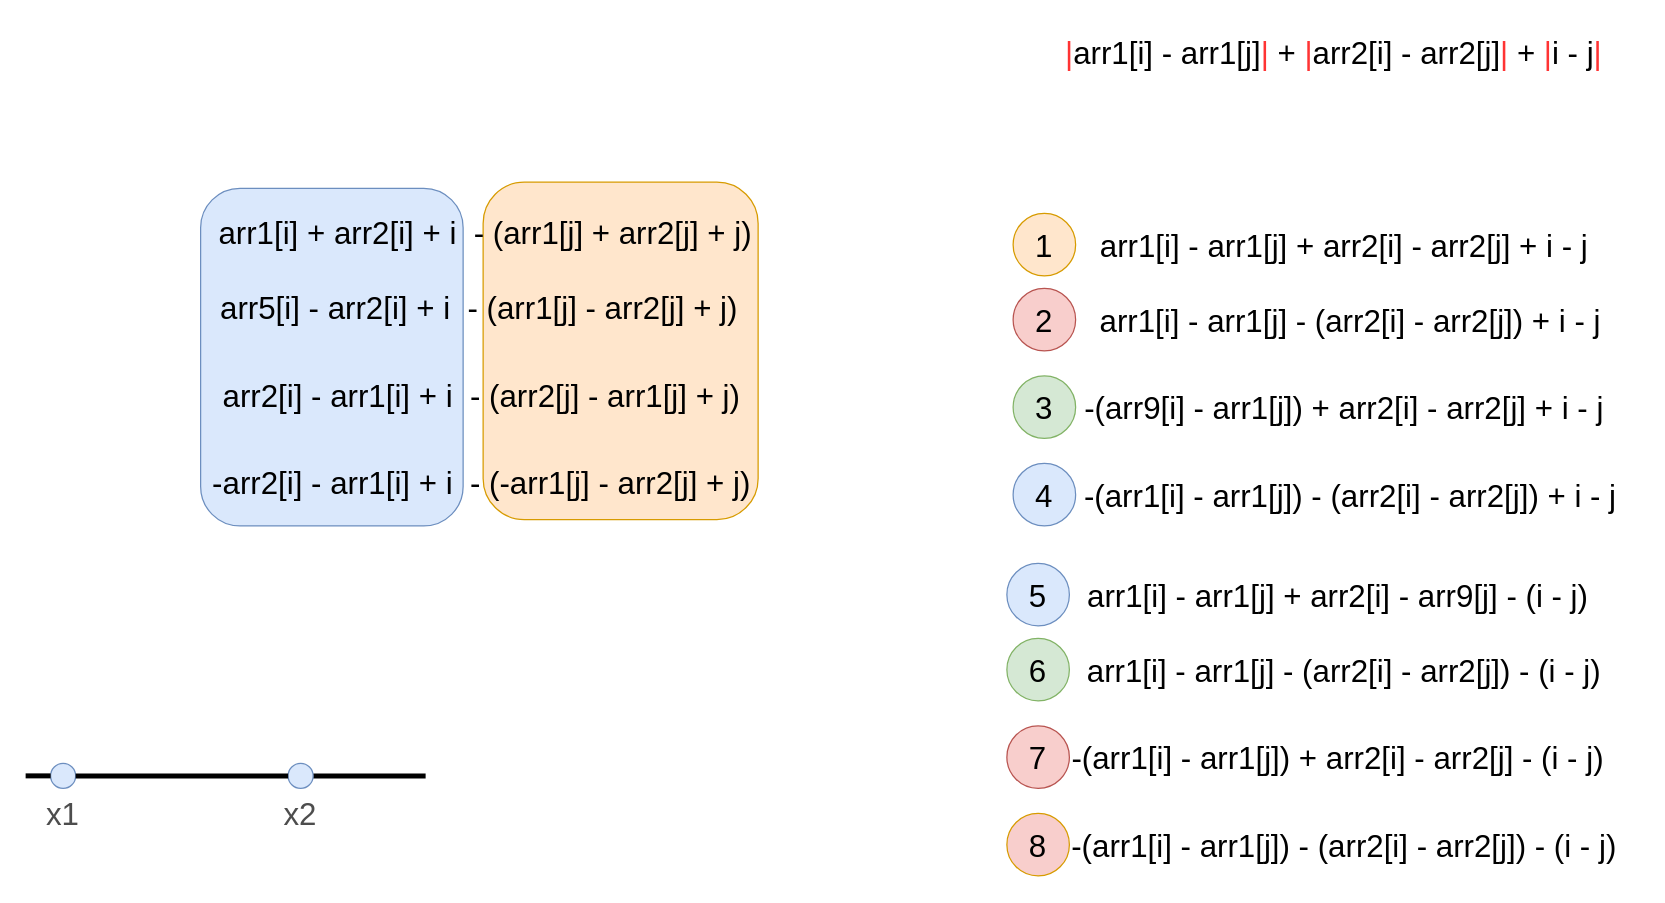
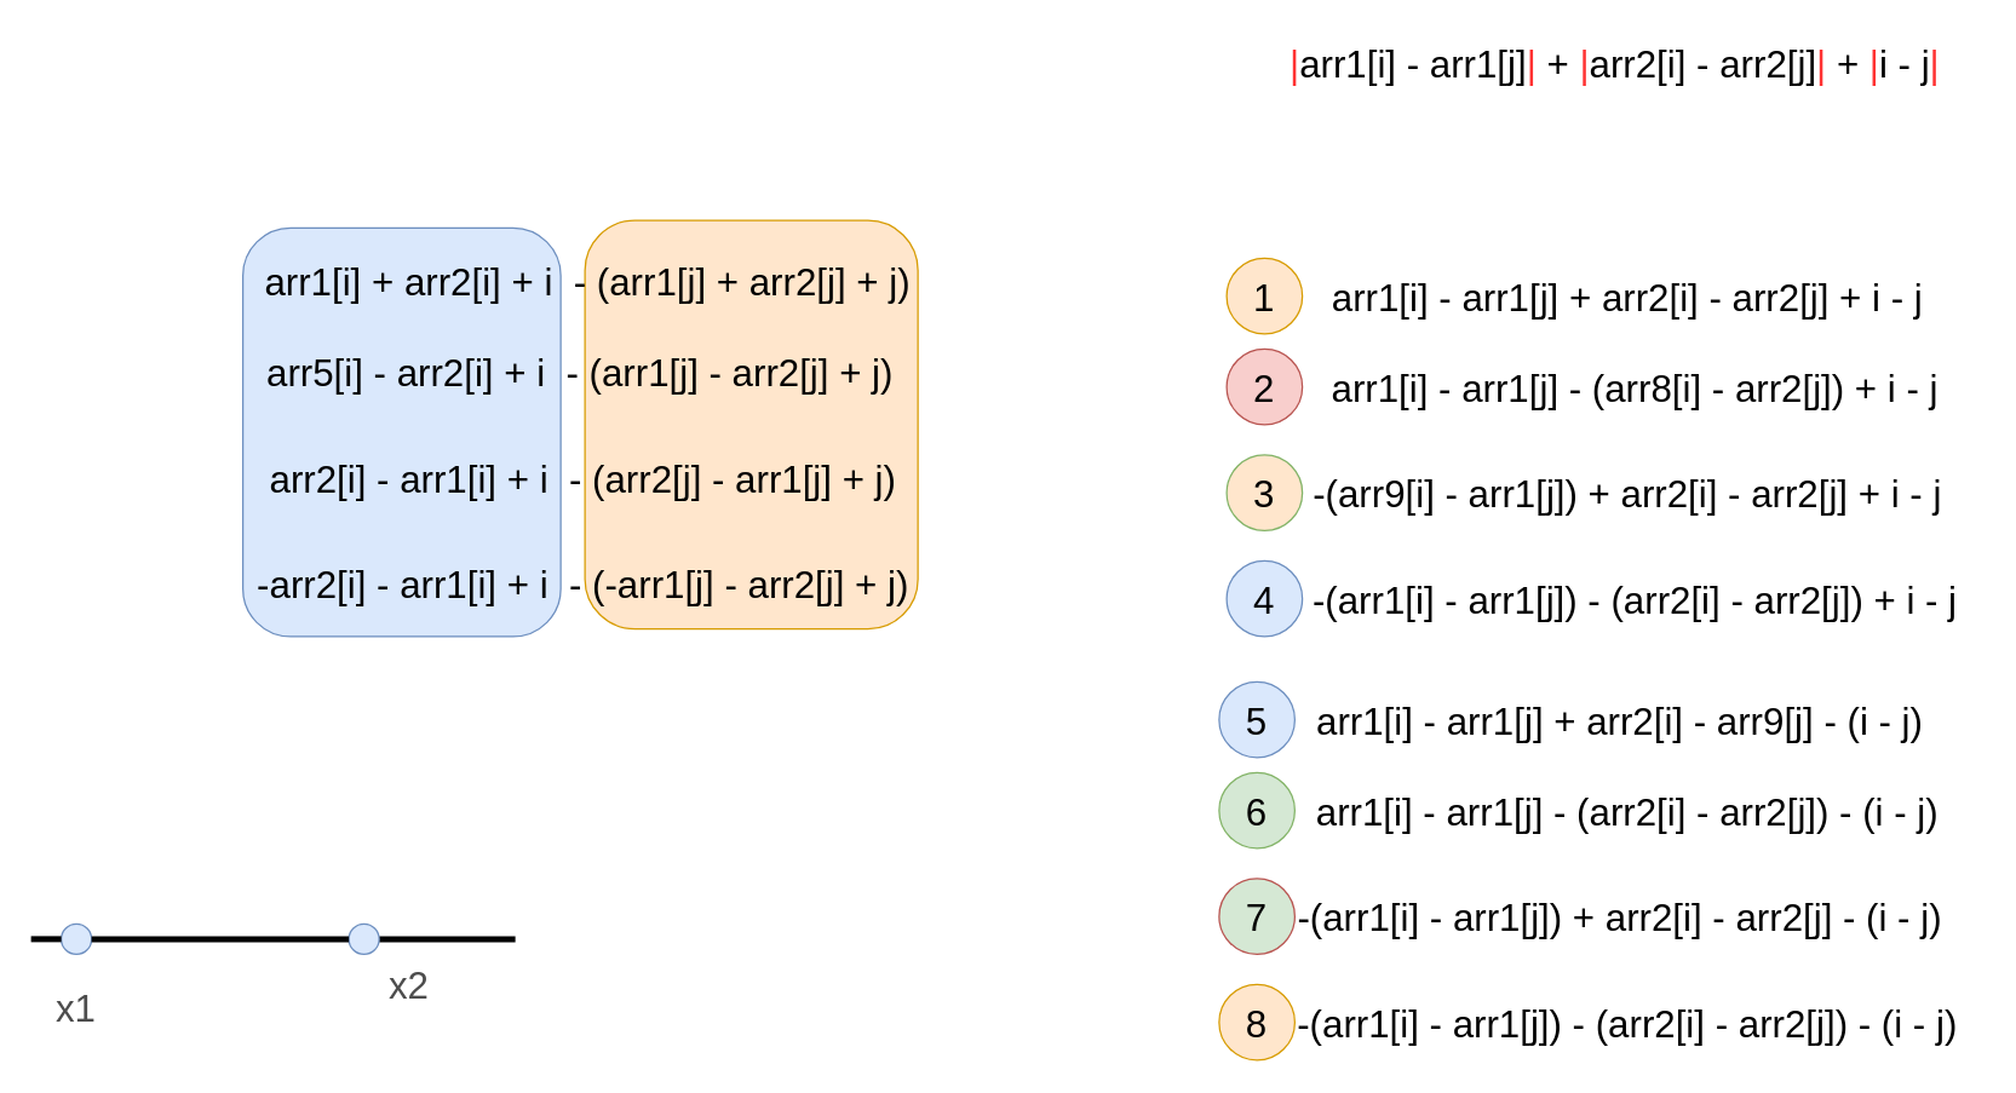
- <mxCell id="6" value="arr1[i] - arr1[j] - (arr2[i] - arr2[j]) + i - j" style="text;html=1;strokeColor=none;fillColor=none;align=center;verticalAlign=middle;whiteSpace=wrap;rounded=0;fontSize=25;" vertex="1" parent="1"><mxGeometry x="850" y="240" width="460" height="30" as="geometry" /></mxCell>
+ <mxCell id="6" value="arr1[i] - arr1[j] - (arr8[i] - arr2[j]) + i - j" style="text;html=1;strokeColor=none;fillColor=none;align=center;verticalAlign=middle;whiteSpace=wrap;rounded=0;fontSize=25;" vertex="1" parent="1"><mxGeometry x="850" y="240" width="460" height="30" as="geometry" /></mxCell>
- <mxCell id="11" value="3" style="ellipse;whiteSpace=wrap;html=1;aspect=fixed;fontSize=25;fillColor=#d5e8d4;strokeColor=#82b366;" vertex="1" parent="1"><mxGeometry x="810" y="300" width="50" height="50" as="geometry" /></mxCell>
+ <mxCell id="11" value="3" style="ellipse;whiteSpace=wrap;html=1;aspect=fixed;fontSize=25;fillColor=#ffe6cc;strokeColor=#82b366;" vertex="1" parent="1"><mxGeometry x="810" y="300" width="50" height="50" as="geometry" /></mxCell>
- <mxCell id="19" value="7" style="ellipse;whiteSpace=wrap;html=1;aspect=fixed;fontSize=25;fillColor=#f8cecc;strokeColor=#b85450;" vertex="1" parent="1"><mxGeometry x="805" y="580" width="50" height="50" as="geometry" /></mxCell>
+ <mxCell id="19" value="7" style="ellipse;whiteSpace=wrap;html=1;aspect=fixed;fontSize=25;fillColor=#d5e8d4;strokeColor=#b85450;" vertex="1" parent="1"><mxGeometry x="805" y="580" width="50" height="50" as="geometry" /></mxCell>
- <mxCell id="30" value="x1" style="text;html=1;strokeColor=none;fillColor=none;align=center;verticalAlign=middle;whiteSpace=wrap;rounded=0;fontSize=25;fontColor=#4D4D4D;" vertex="1" parent="1"><mxGeometry x="30" y="640" width="40" height="20" as="geometry" /></mxCell>
+ <mxCell id="30" value="x1" style="text;html=1;strokeColor=none;fillColor=none;align=center;verticalAlign=middle;whiteSpace=wrap;rounded=0;fontSize=25;fontColor=#4D4D4D;" vertex="1" parent="1"><mxGeometry x="30" y="655" width="40" height="20" as="geometry" /></mxCell>
- <mxCell id="31" value="x2" style="text;html=1;strokeColor=none;fillColor=none;align=center;verticalAlign=middle;whiteSpace=wrap;rounded=0;fontSize=25;fontColor=#4D4D4D;" vertex="1" parent="1"><mxGeometry x="220" y="640" width="40" height="20" as="geometry" /></mxCell>
+ <mxCell id="31" value="x2" style="text;html=1;strokeColor=none;fillColor=none;align=center;verticalAlign=middle;whiteSpace=wrap;rounded=0;fontSize=25;fontColor=#4D4D4D;" vertex="1" parent="1"><mxGeometry x="250" y="640" width="40" height="20" as="geometry" /></mxCell>
- <mxCell id="20" value="8" style="ellipse;whiteSpace=wrap;html=1;aspect=fixed;fontSize=25;fillColor=#f8cecc;strokeColor=#d79b00;" vertex="1" parent="1"><mxGeometry x="805" y="650" width="50" height="50" as="geometry" /></mxCell>
+ <mxCell id="20" value="8" style="ellipse;whiteSpace=wrap;html=1;aspect=fixed;fontSize=25;fillColor=#ffe6cc;strokeColor=#d79b00;" vertex="1" parent="1"><mxGeometry x="805" y="650" width="50" height="50" as="geometry" /></mxCell>
